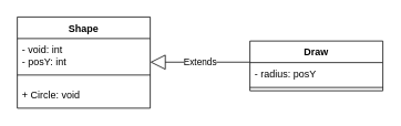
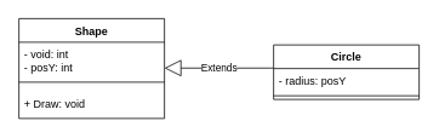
- <mxCell id="6" value="Draw" style="swimlane;fontStyle=1;align=center;verticalAlign=top;childLayout=stackLayout;horizontal=1;startSize=26;horizontalStack=0;resizeParent=1;resizeParentMax=0;resizeLast=0;collapsible=1;marginBottom=0;" vertex="1" parent="1"><mxGeometry x="300" y="49" width="160" height="60" as="geometry" /></mxCell>
+ <mxCell id="6" value="Circle" style="swimlane;fontStyle=1;align=center;verticalAlign=top;childLayout=stackLayout;horizontal=1;startSize=26;horizontalStack=0;resizeParent=1;resizeParentMax=0;resizeLast=0;collapsible=1;marginBottom=0;" vertex="1" parent="1"><mxGeometry x="300" y="49" width="160" height="60" as="geometry" /></mxCell>
- <mxCell id="5" value="+ Circle: void" style="text;strokeColor=none;fillColor=none;align=left;verticalAlign=top;spacingLeft=4;spacingRight=4;overflow=hidden;rotatable=0;points=[[0,0.5],[1,0.5]];portConstraint=eastwest;" vertex="1" parent="2"><mxGeometry y="80" width="160" height="30" as="geometry" /></mxCell>
+ <mxCell id="5" value="+ Draw: void" style="text;strokeColor=none;fillColor=none;align=left;verticalAlign=top;spacingLeft=4;spacingRight=4;overflow=hidden;rotatable=0;points=[[0,0.5],[1,0.5]];portConstraint=eastwest;" vertex="1" parent="2"><mxGeometry y="80" width="160" height="30" as="geometry" /></mxCell>
